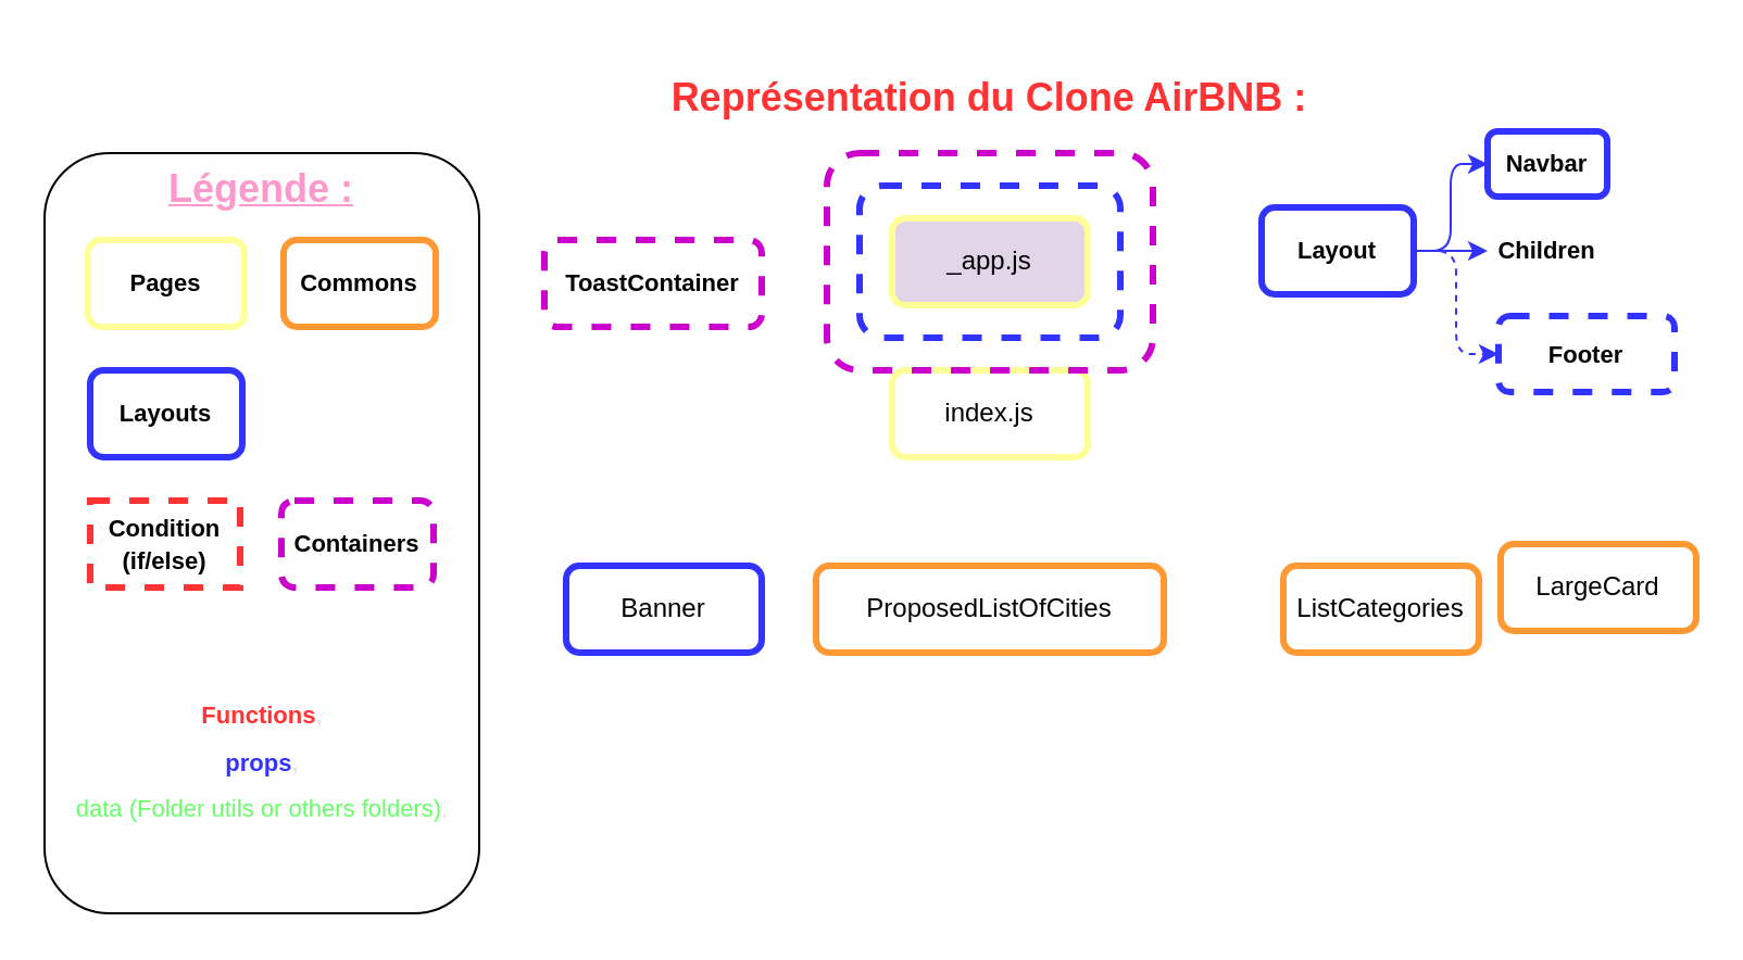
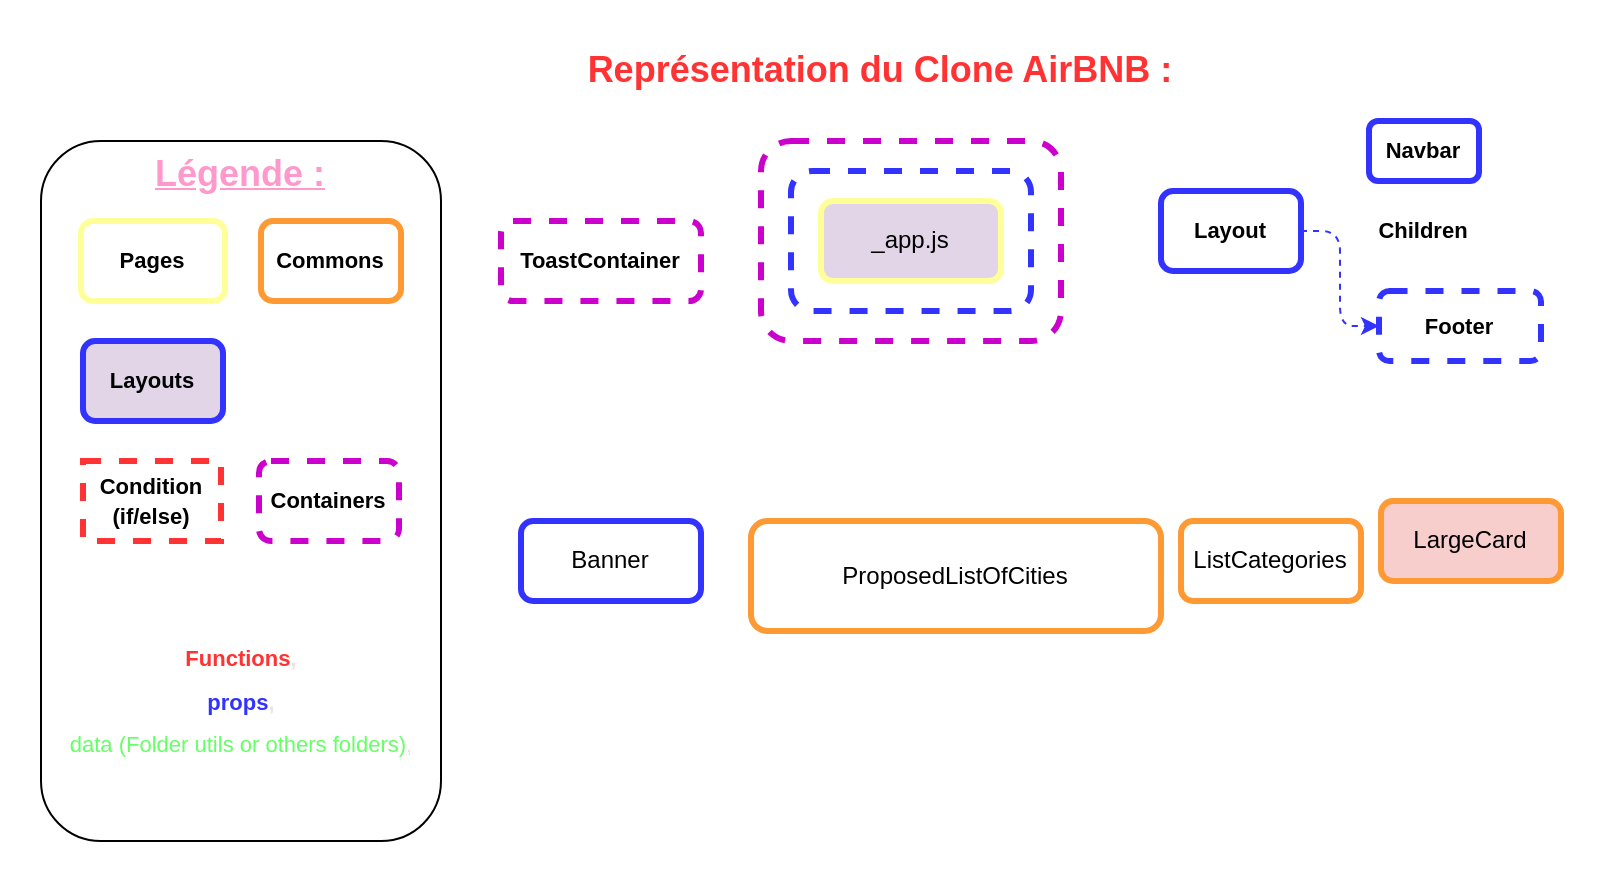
- <mxCell id="8" value="&lt;b&gt;&lt;font color=&quot;#ff3333&quot; style=&quot;font-size: 18px;&quot;&gt;Représentation du Clone AirBNB :&lt;/font&gt;&lt;/b&gt;" style="rounded=1;whiteSpace=wrap;html=1;fillColor=none;strokeColor=none;" vertex="1" parent="1"><mxGeometry x="305" y="30" width="300" height="30" as="geometry" /></mxCell>
+ <mxCell id="8" value="&lt;b&gt;&lt;font color=&quot;#ff3333&quot; style=&quot;font-size: 18px;&quot;&gt;Représentation du Clone AirBNB :&lt;/font&gt;&lt;/b&gt;" style="rounded=1;whiteSpace=wrap;html=1;fillColor=none;strokeColor=none;" vertex="1" parent="1"><mxGeometry x="290" y="20" width="300" height="30" as="geometry" /></mxCell>
- <mxCell id="17" style="edgeStyle=orthogonalEdgeStyle;html=1;exitX=1;exitY=0.5;exitDx=0;exitDy=0;entryX=0;entryY=0.5;entryDx=0;entryDy=0;fontSize=18;fontColor=none;strokeWidth=1;strokeColor=#3333FF;" edge="1" parent="1" source="20" target="21"><mxGeometry relative="1" as="geometry" /></mxCell>
- <mxCell id="18" style="edgeStyle=orthogonalEdgeStyle;html=1;exitX=1;exitY=0.5;exitDx=0;exitDy=0;entryX=0;entryY=0.5;entryDx=0;entryDy=0;fontSize=18;fontColor=none;strokeWidth=1;strokeColor=#3333FF;" edge="1" parent="1" source="20" target="16"><mxGeometry relative="1" as="geometry" /></mxCell>
- <mxCell id="10" value="&lt;b&gt;&lt;font style=&quot;font-size: 11px;&quot;&gt;Layouts&lt;/font&gt;&lt;/b&gt;" style="rounded=1;whiteSpace=wrap;html=1;strokeColor=#3333FF;strokeWidth=3;" vertex="1" parent="1"><mxGeometry x="41" y="170" width="70" height="40" as="geometry" /></mxCell>
+ <mxCell id="10" value="&lt;b&gt;&lt;font style=&quot;font-size: 11px;&quot;&gt;Layouts&lt;/font&gt;&lt;/b&gt;" style="rounded=1;whiteSpace=wrap;html=1;strokeColor=#3333FF;strokeWidth=3;fillColor=#e1d5e7;" vertex="1" parent="1"><mxGeometry x="41" y="170" width="70" height="40" as="geometry" /></mxCell>
- <mxCell id="7" value="index.js" style="rounded=1;whiteSpace=wrap;html=1;strokeWidth=3;strokeColor=#FFFF99;" parent="1" vertex="1"><mxGeometry x="410" y="170" width="90" height="40" as="geometry" /></mxCell>
- <mxCell id="3" value="LargeCard" style="rounded=1;whiteSpace=wrap;html=1;strokeWidth=3;strokeColor=#FF9933;" parent="1" vertex="1"><mxGeometry x="690" y="250" width="90" height="40" as="geometry" /></mxCell>
+ <mxCell id="3" value="LargeCard" style="rounded=1;whiteSpace=wrap;html=1;strokeWidth=3;strokeColor=#FF9933;fillColor=#f8cecc;" parent="1" vertex="1"><mxGeometry x="690" y="250" width="90" height="40" as="geometry" /></mxCell>
- <mxCell id="5" value="ProposedListOfCities" style="rounded=1;whiteSpace=wrap;html=1;strokeWidth=3;strokeColor=#FF9933;" parent="1" vertex="1"><mxGeometry x="375" y="260" width="160" height="40" as="geometry" /></mxCell>
+ <mxCell id="5" value="ProposedListOfCities" style="rounded=1;whiteSpace=wrap;html=1;strokeWidth=3;strokeColor=#FF9933;" parent="1" vertex="1"><mxGeometry x="375" y="260" width="205" height="55" as="geometry" /></mxCell>
